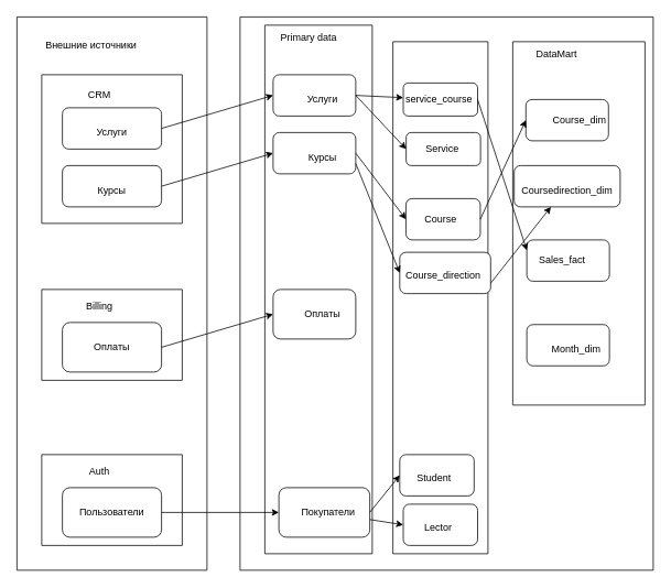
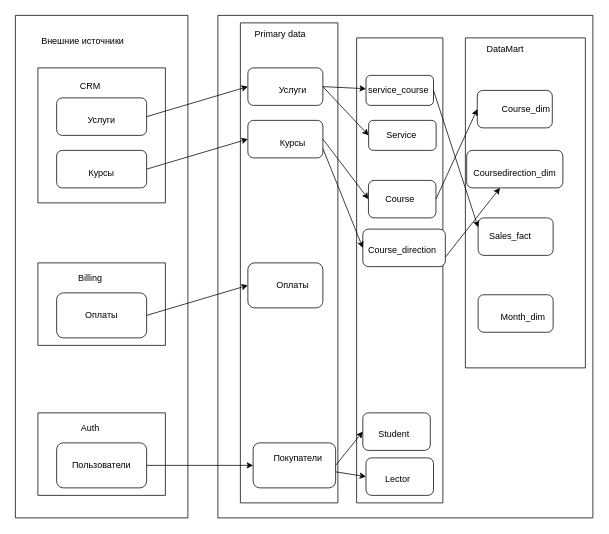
- <mxCell id="28" value="Покупатели" style="text;html=1;strokeColor=none;fillColor=none;align=center;verticalAlign=middle;whiteSpace=wrap;rounded=0;" parent="19" vertex="1"><mxGeometry x="47" y="575" width="60" height="30" as="geometry" /></mxCell>
+ <mxCell id="28" value="Покупатели" style="text;html=1;strokeColor=none;fillColor=none;align=center;verticalAlign=middle;whiteSpace=wrap;rounded=0;" parent="19" vertex="1"><mxGeometry x="47" y="565" width="60" height="30" as="geometry" /></mxCell>
